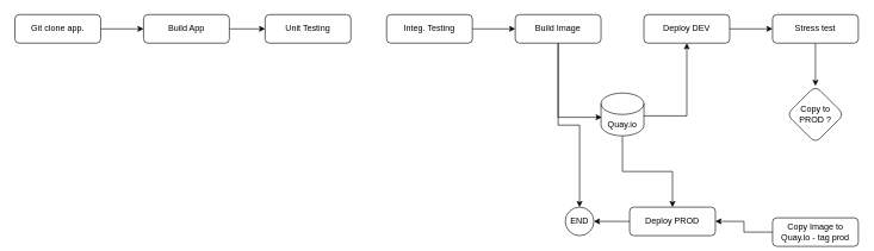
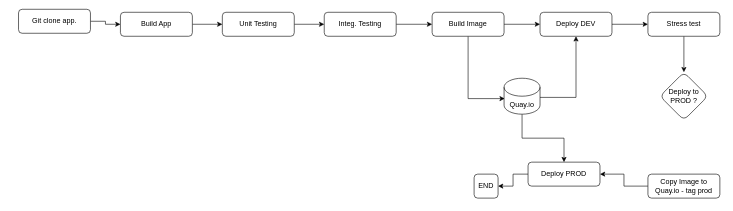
- <mxCell id="3" value="Git clone app." style="rounded=1;whiteSpace=wrap;html=1;fontSize=12;glass=0;strokeWidth=1;shadow=0;" parent="1" vertex="1"><mxGeometry x="20" y="20" width="120" height="40" as="geometry" /></mxCell>
+ <mxCell id="3" value="Git clone app." style="rounded=1;whiteSpace=wrap;html=1;fontSize=12;glass=0;strokeWidth=1;shadow=0;" parent="1" vertex="1"><mxGeometry x="30" y="15" width="120" height="40" as="geometry" /></mxCell>
+ <mxCell id="6" value="" style="edgeStyle=orthogonalEdgeStyle;rounded=0;orthogonalLoop=1;jettySize=auto;html=1;" edge="1" parent="1" source="7" target="12"><mxGeometry relative="1" as="geometry" /></mxCell>
- <mxCell id="20" value="Copy to PROD ?" style="rhombus;whiteSpace=wrap;html=1;rounded=1;shadow=0;strokeWidth=1;glass=0;" vertex="1" parent="1"><mxGeometry x="1100" y="120" width="80" height="80" as="geometry" /></mxCell>
+ <mxCell id="20" value="Deploy to PROD ?" style="rhombus;whiteSpace=wrap;html=1;rounded=1;shadow=0;strokeWidth=1;glass=0;" vertex="1" parent="1"><mxGeometry x="1100" y="120" width="80" height="80" as="geometry" /></mxCell>
- <mxCell id="14" value="" style="edgeStyle=orthogonalEdgeStyle;rounded=0;orthogonalLoop=1;jettySize=auto;html=1;" edge="1" parent="1" source="15" target="25"><mxGeometry relative="1" as="geometry" /></mxCell>
+ <mxCell id="14" value="" style="edgeStyle=orthogonalEdgeStyle;rounded=0;orthogonalLoop=1;jettySize=auto;html=1;" edge="1" parent="1" source="15" target="17"><mxGeometry relative="1" as="geometry" /></mxCell>
- <mxCell id="25" value="END" style="ellipse;whiteSpace=wrap;html=1;aspect=fixed;" vertex="1" parent="1"><mxGeometry x="790" y="290" width="40" height="40" as="geometry" /></mxCell>
+ <mxCell id="25" value="END" style="whiteSpace=wrap;html=1;aspect=fixed;rounded=1;" vertex="1" parent="1"><mxGeometry x="790" y="290" width="40" height="40" as="geometry" /></mxCell>
- <mxCell id="24" value="Deploy PROD" style="whiteSpace=wrap;html=1;rounded=1;shadow=0;strokeWidth=1;glass=0;" vertex="1" parent="1"><mxGeometry x="880" y="290" width="120" height="40" as="geometry" /></mxCell>
+ <mxCell id="24" value="Deploy PROD" style="whiteSpace=wrap;html=1;rounded=1;shadow=0;strokeWidth=1;glass=0;" vertex="1" parent="1"><mxGeometry x="880" y="270" width="120" height="40" as="geometry" /></mxCell>
- <mxCell id="22" value="Copy Image to Quay.io - tag prod" style="whiteSpace=wrap;html=1;rounded=1;shadow=0;strokeWidth=1;glass=0;" vertex="1" parent="1"><mxGeometry x="1080" y="305" width="120" height="40" as="geometry" /></mxCell>
+ <mxCell id="22" value="Copy Image to Quay.io - tag prod" style="whiteSpace=wrap;html=1;rounded=1;shadow=0;strokeWidth=1;glass=0;" vertex="1" parent="1"><mxGeometry x="1080" y="290" width="120" height="40" as="geometry" /></mxCell>
